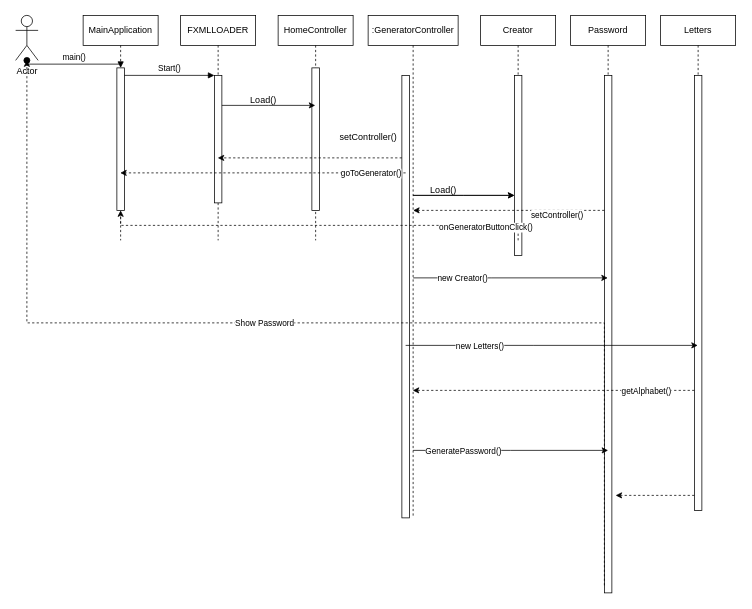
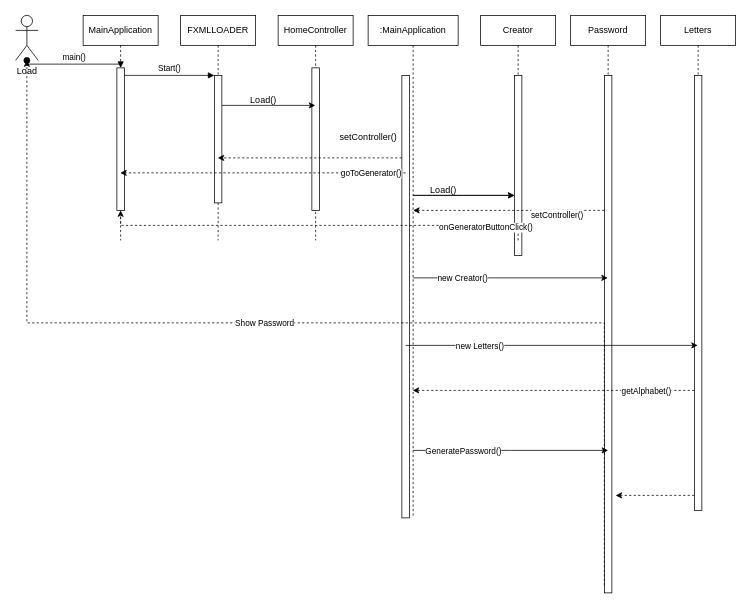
- <mxCell id="7" value=":GeneratorController" style="shape=umlLifeline;perimeter=lifelinePerimeter;whiteSpace=wrap;html=1;container=0;dropTarget=0;collapsible=0;recursiveResize=0;outlineConnect=0;portConstraint=eastwest;newEdgeStyle={&quot;edgeStyle&quot;:&quot;elbowEdgeStyle&quot;,&quot;elbow&quot;:&quot;vertical&quot;,&quot;curved&quot;:0,&quot;rounded&quot;:0};" vertex="1" parent="1"><mxGeometry x="490" y="20" width="120" height="670" as="geometry" /></mxCell>
+ <mxCell id="7" value=":MainApplication" style="shape=umlLifeline;perimeter=lifelinePerimeter;whiteSpace=wrap;html=1;container=0;dropTarget=0;collapsible=0;recursiveResize=0;outlineConnect=0;portConstraint=eastwest;newEdgeStyle={&quot;edgeStyle&quot;:&quot;elbowEdgeStyle&quot;,&quot;elbow&quot;:&quot;vertical&quot;,&quot;curved&quot;:0,&quot;rounded&quot;:0};" vertex="1" parent="1"><mxGeometry x="490" y="20" width="120" height="670" as="geometry" /></mxCell>
- <mxCell id="13" value="Actor" style="shape=umlActor;verticalLabelPosition=bottom;verticalAlign=top;html=1;outlineConnect=0;" vertex="1" parent="1"><mxGeometry x="20" y="20" width="30" height="60" as="geometry" /></mxCell>
+ <mxCell id="13" value="Load" style="shape=umlActor;verticalLabelPosition=bottom;verticalAlign=top;html=1;outlineConnect=0;" vertex="1" parent="1"><mxGeometry x="20" y="20" width="30" height="60" as="geometry" /></mxCell>
